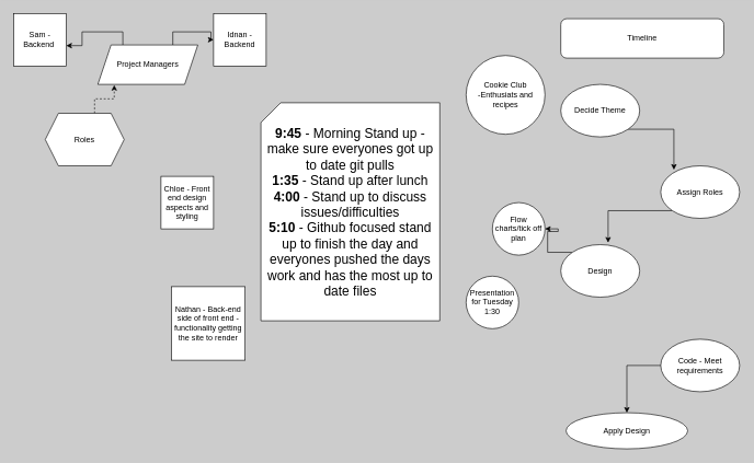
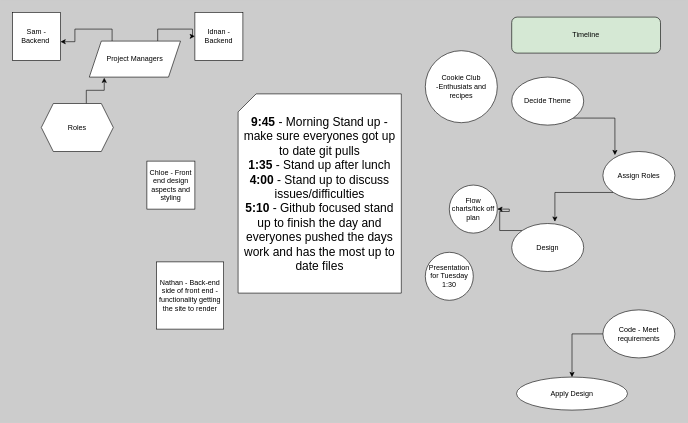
- <mxCell id="18" value="Timeline" style="rounded=1;whiteSpace=wrap;html=1;" vertex="1" parent="1"><mxGeometry x="852" y="28" width="248" height="60" as="geometry" /></mxCell>
+ <mxCell id="18" value="Timeline" style="rounded=1;whiteSpace=wrap;html=1;fillColor=#d5e8d4;" vertex="1" parent="1"><mxGeometry x="852" y="28" width="248" height="60" as="geometry" /></mxCell>
- <mxCell id="7" style="edgeStyle=orthogonalEdgeStyle;rounded=0;orthogonalLoop=1;jettySize=auto;html=1;exitX=0.625;exitY=0;exitDx=0;exitDy=0;entryX=0.164;entryY=1.017;entryDx=0;entryDy=0;entryPerimeter=0;dashed=1;" edge="1" parent="1" source="8" target="11"><mxGeometry relative="1" as="geometry" /></mxCell>
+ <mxCell id="7" style="edgeStyle=orthogonalEdgeStyle;rounded=0;orthogonalLoop=1;jettySize=auto;html=1;exitX=0.625;exitY=0;exitDx=0;exitDy=0;entryX=0.164;entryY=1.017;entryDx=0;entryDy=0;entryPerimeter=0;" edge="1" parent="1" source="8" target="11"><mxGeometry relative="1" as="geometry" /></mxCell>
